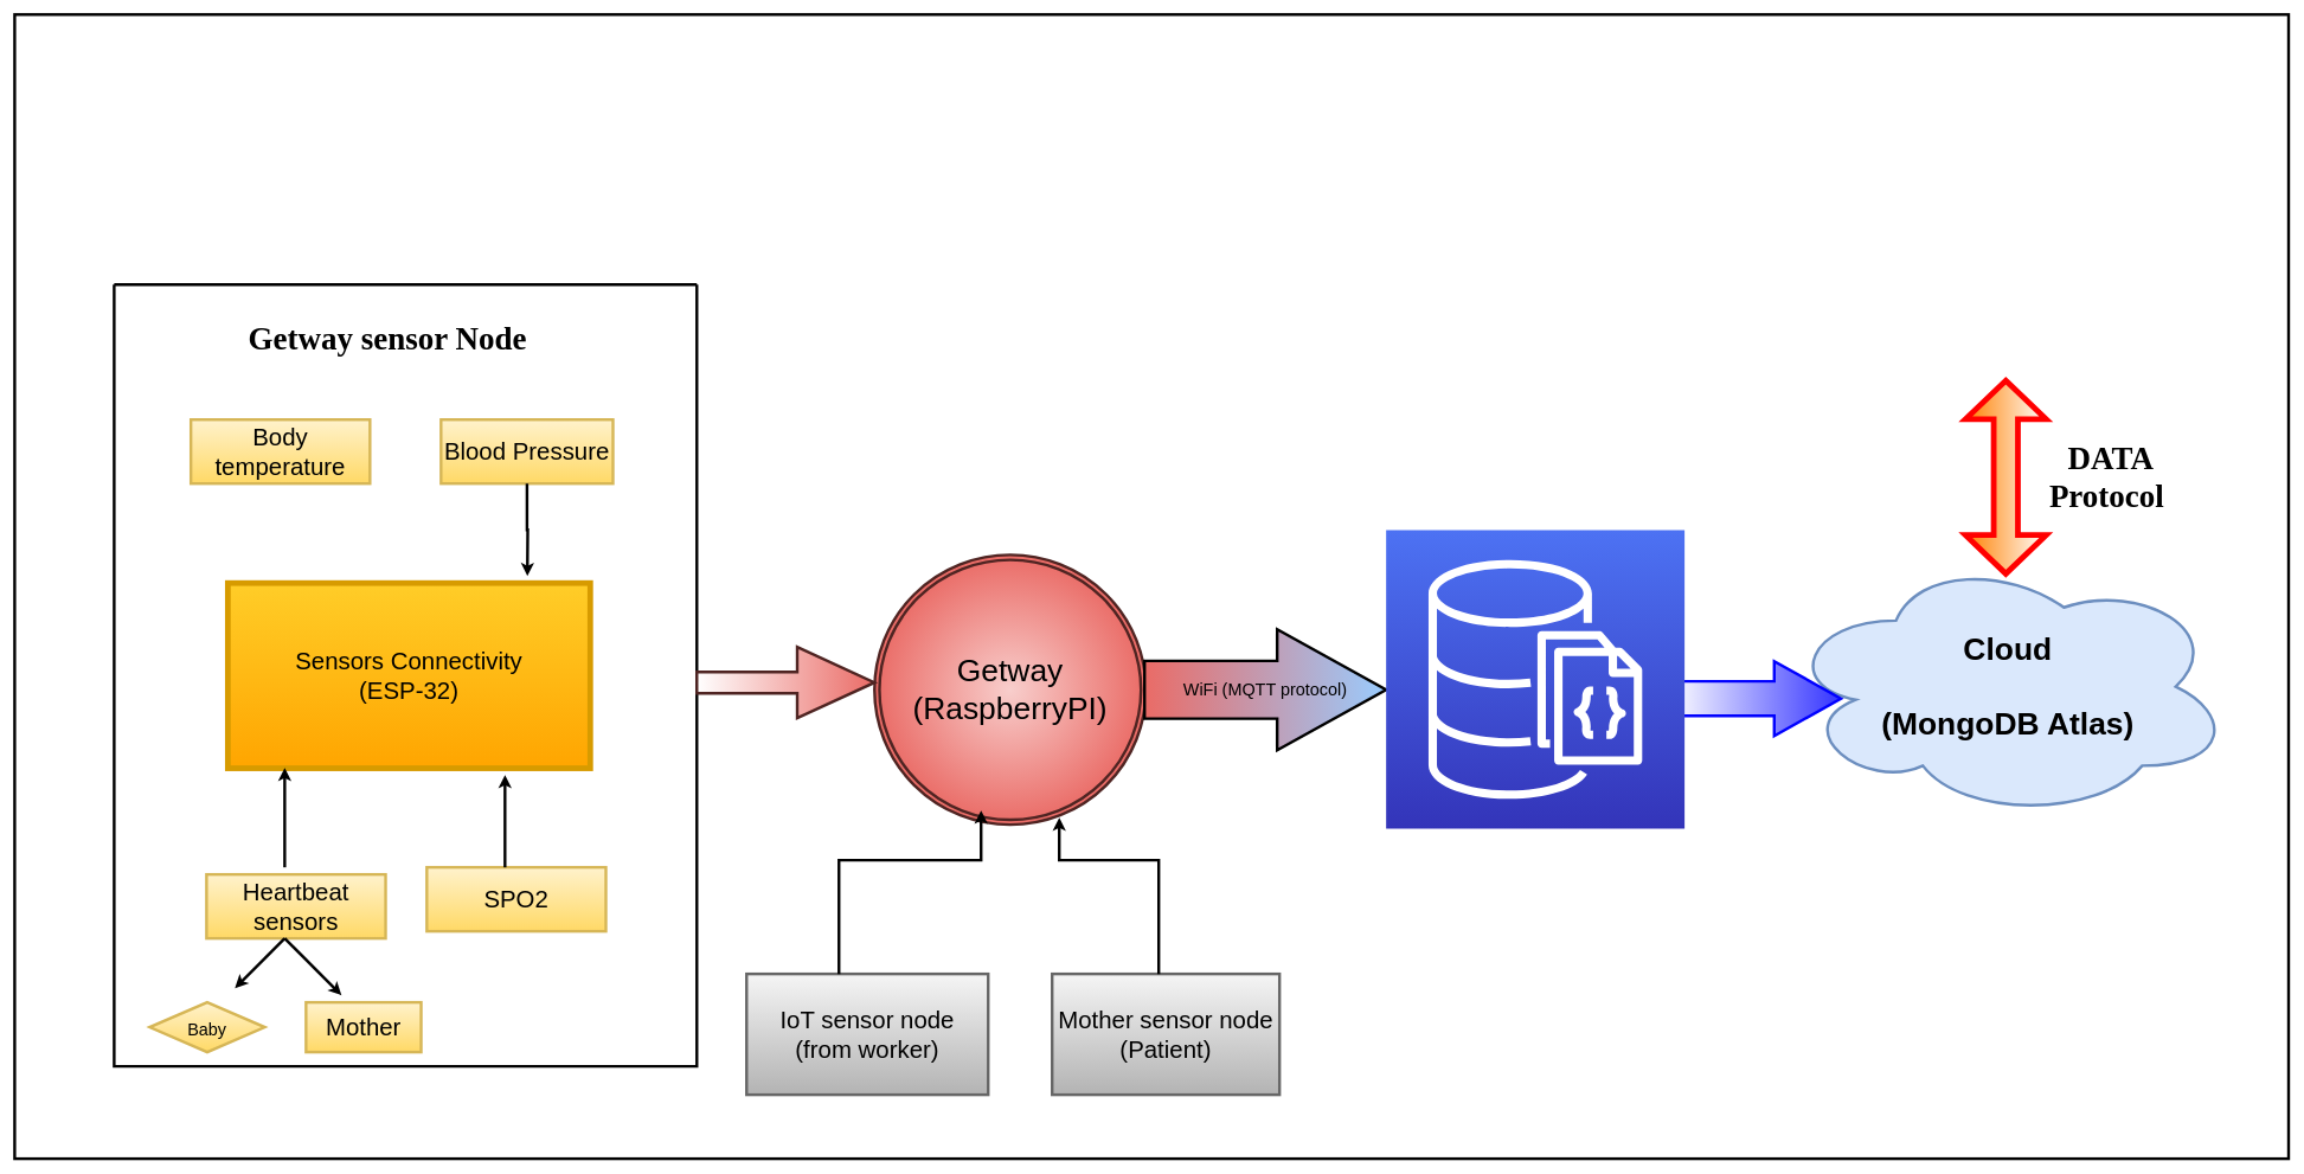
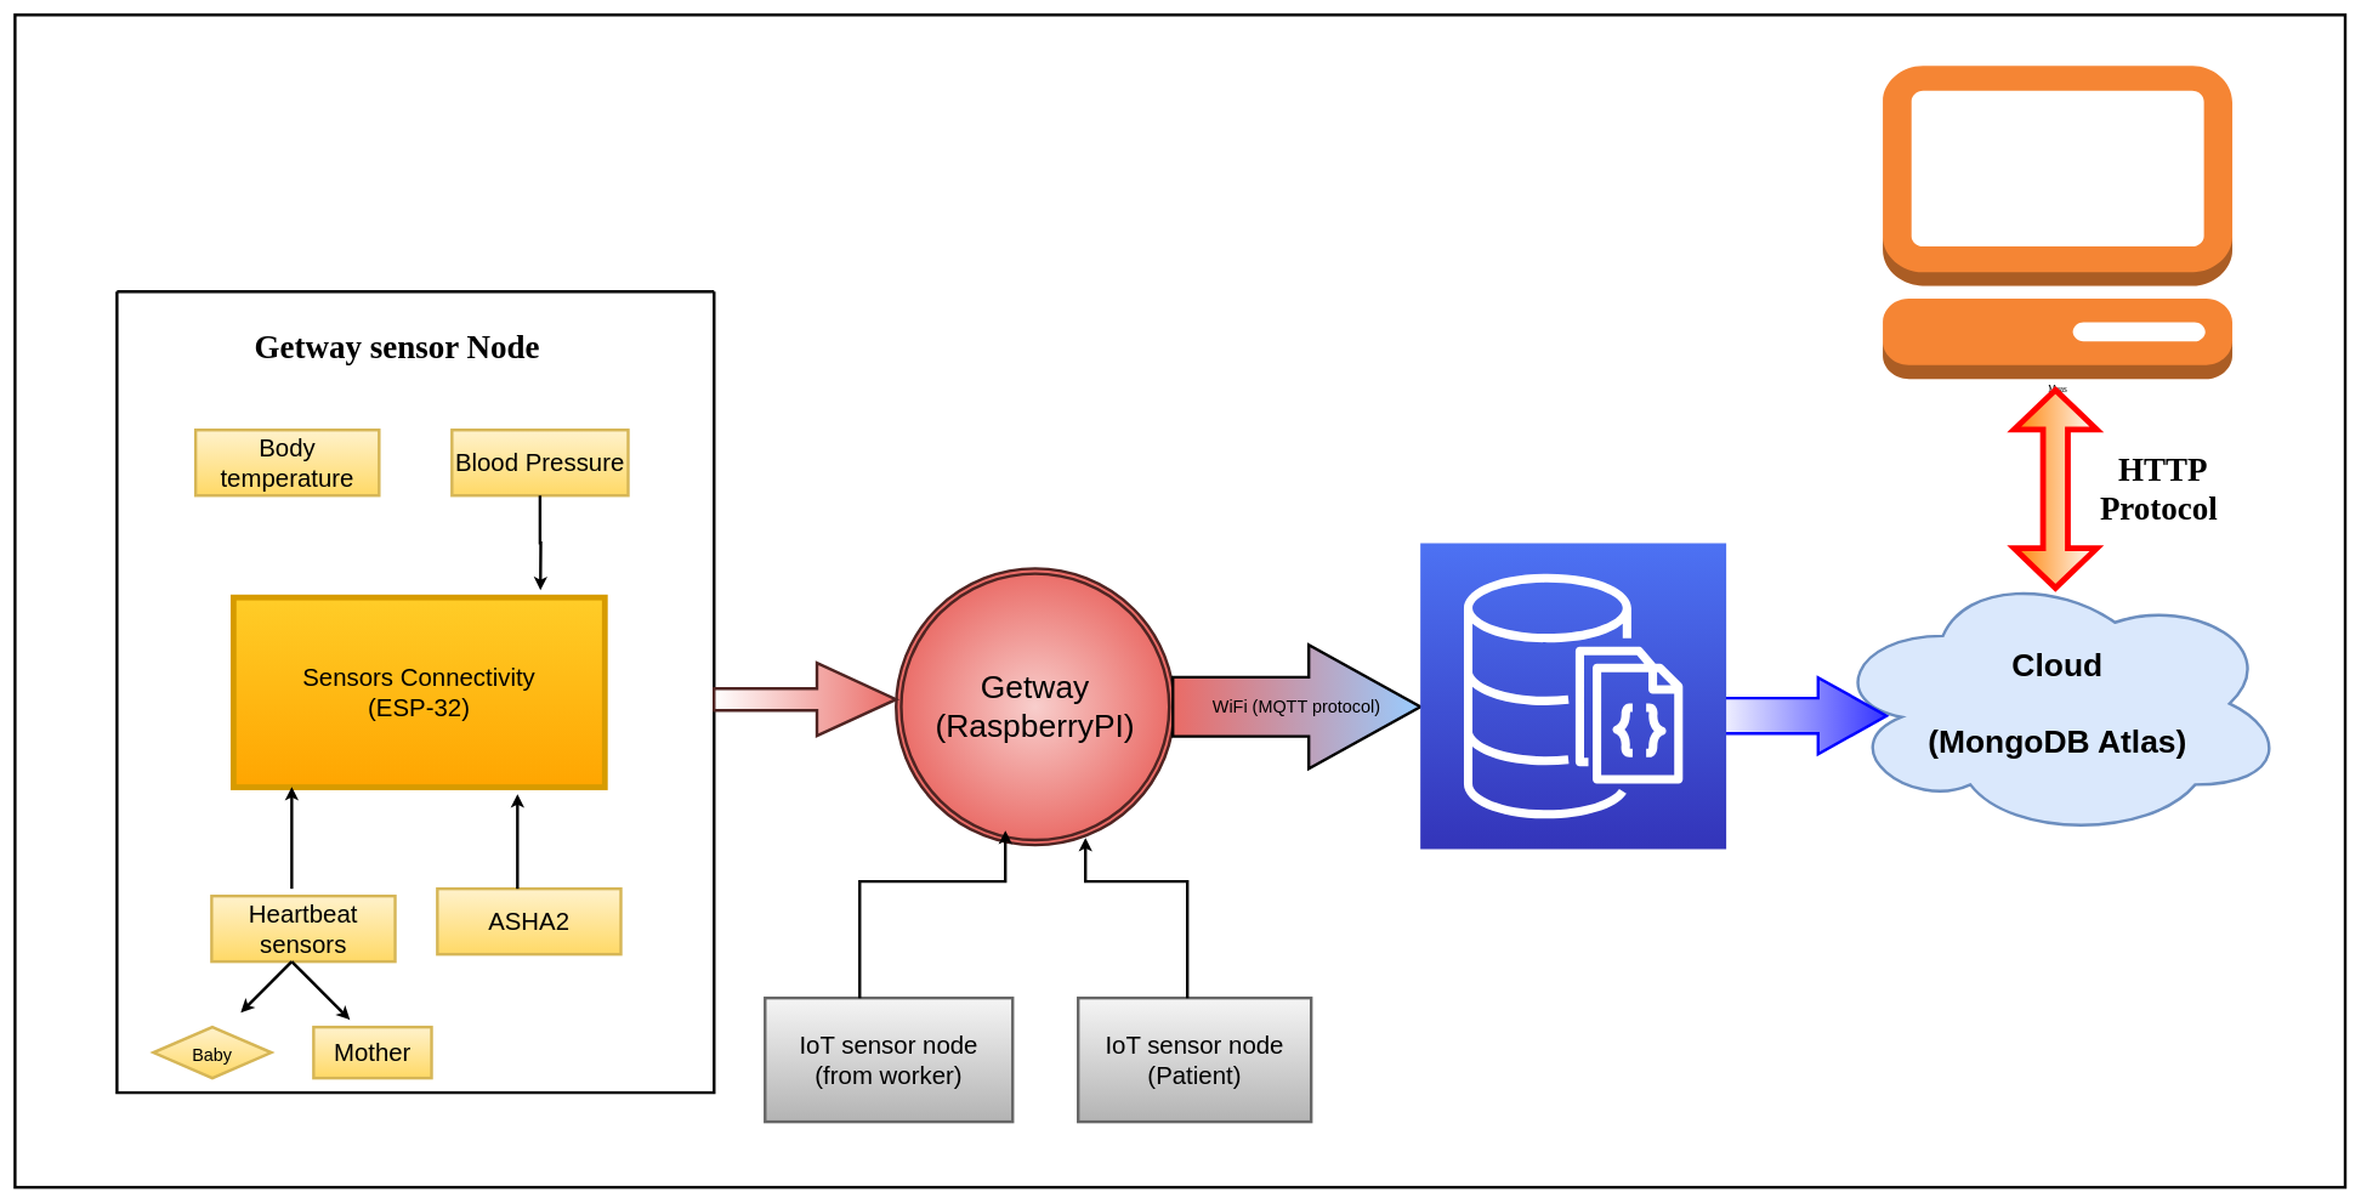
+ <mxCell id="34" value="Meas" style="outlineConnect=0;dashed=0;verticalLabelPosition=bottom;verticalAlign=top;align=center;html=1;shape=mxgraph.aws3.management_console;fillColor=#F58534;gradientColor=none;strokeWidth=4;fontFamily=Times New Roman;" vertex="1" parent="1"><mxGeometry x="2585" width="480" height="430" as="geometry" y="90" /></mxCell>
- <mxCell id="41" value="&lt;b&gt;DATA Protocol&amp;nbsp;&lt;/b&gt;" style="text;html=1;strokeColor=none;fillColor=none;align=center;verticalAlign=middle;whiteSpace=wrap;rounded=0;fontFamily=Times New Roman;fontSize=45;" vertex="1" parent="1"><mxGeometry x="2840" y="655.93" width="260" height="30" as="geometry" /></mxCell>
+ <mxCell id="41" value="&lt;b&gt;HTTP Protocol&amp;nbsp;&lt;/b&gt;" style="text;html=1;strokeColor=none;fillColor=none;align=center;verticalAlign=middle;whiteSpace=wrap;rounded=0;fontFamily=Times New Roman;fontSize=45;" vertex="1" parent="1"><mxGeometry x="2840" y="655.93" width="260" height="30" as="geometry" /></mxCell>
- <mxCell id="20" value="SPO2" style="rounded=0;whiteSpace=wrap;html=1;fontSize=34;strokeWidth=4;fillColor=#fff2cc;strokeColor=#d6b656;gradientColor=#ffd966;" vertex="1" parent="1"><mxGeometry x="600" y="1220" width="252" height="90" as="geometry" /></mxCell>
+ <mxCell id="20" value="ASHA2" style="rounded=0;whiteSpace=wrap;html=1;fontSize=34;strokeWidth=4;fillColor=#fff2cc;strokeColor=#d6b656;gradientColor=#ffd966;" vertex="1" parent="1"><mxGeometry x="600" y="1220" width="252" height="90" as="geometry" /></mxCell>
- <mxCell id="29" value="Mother sensor node&lt;br&gt;(Patient)" style="rounded=0;whiteSpace=wrap;html=1;fontSize=34;strokeWidth=4;fillColor=#f5f5f5;gradientColor=#b3b3b3;strokeColor=#666666;" vertex="1" parent="1"><mxGeometry x="1480" y="1370" width="320" height="170" as="geometry" /></mxCell>
+ <mxCell id="29" value="IoT sensor node&lt;br&gt;(Patient)" style="rounded=0;whiteSpace=wrap;html=1;fontSize=34;strokeWidth=4;fillColor=#f5f5f5;gradientColor=#b3b3b3;strokeColor=#666666;" vertex="1" parent="1"><mxGeometry x="1480" y="1370" width="320" height="170" as="geometry" /></mxCell>
